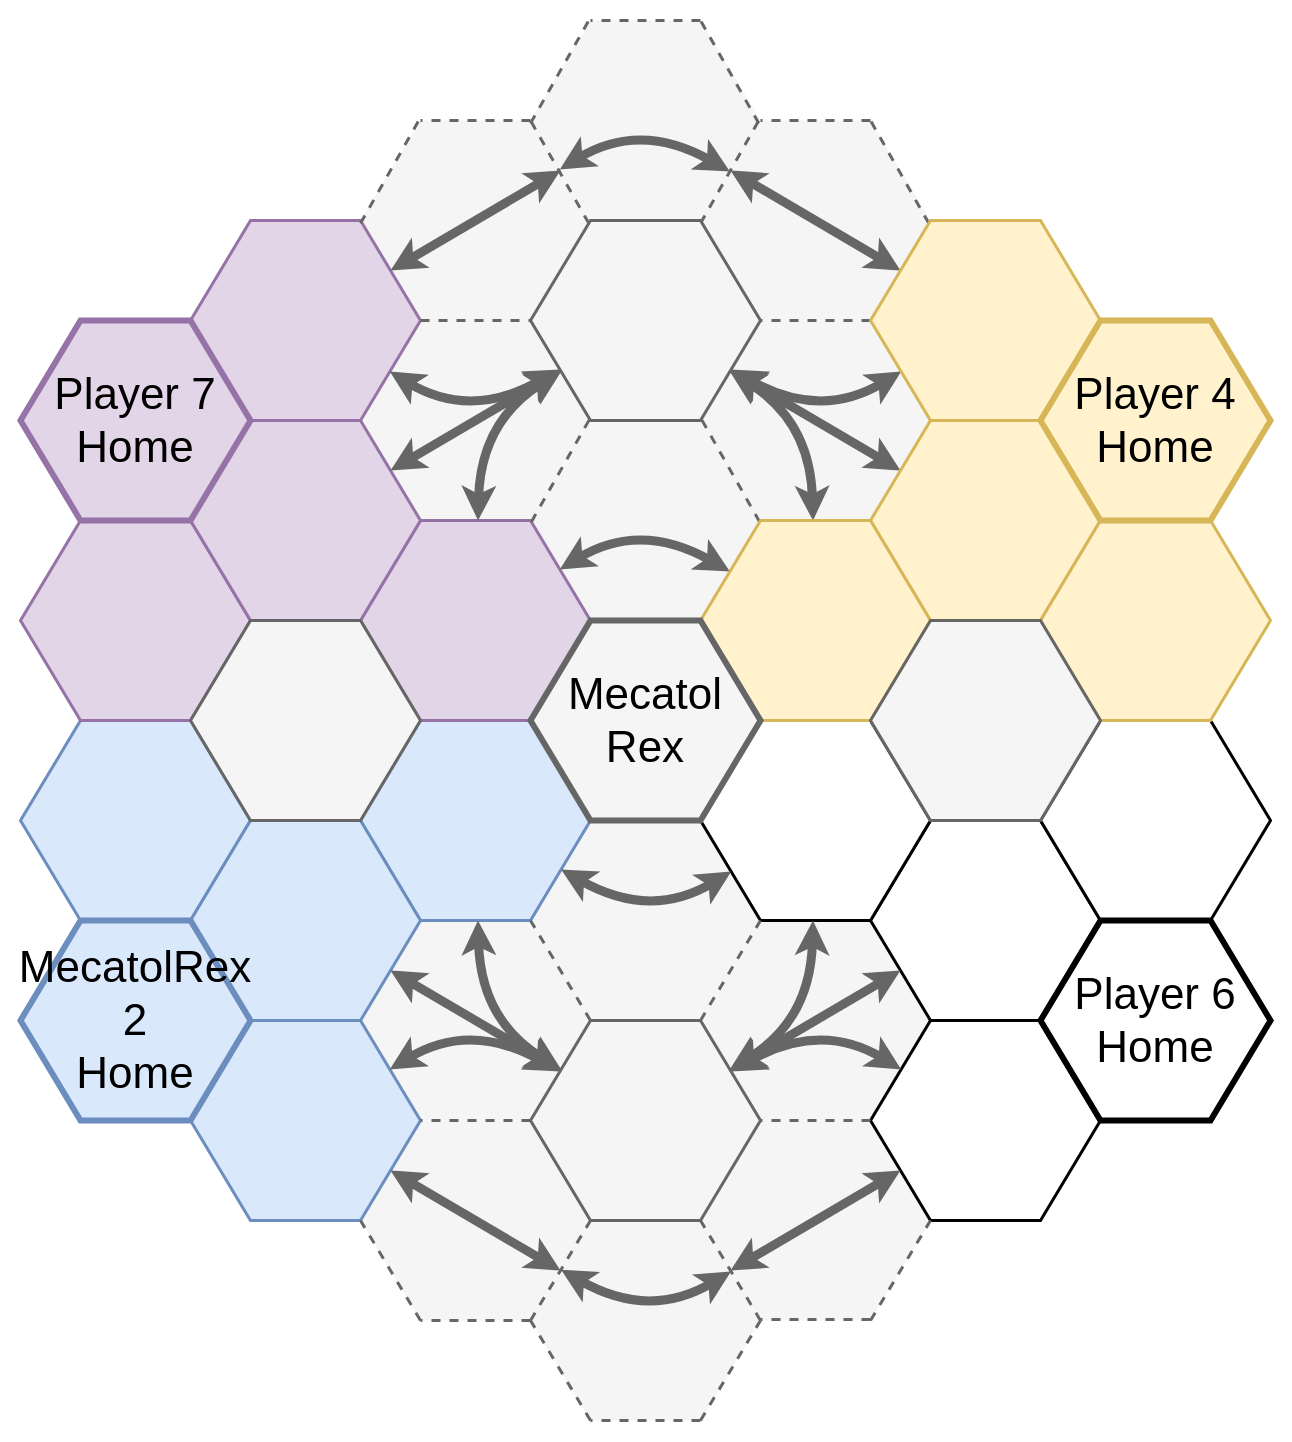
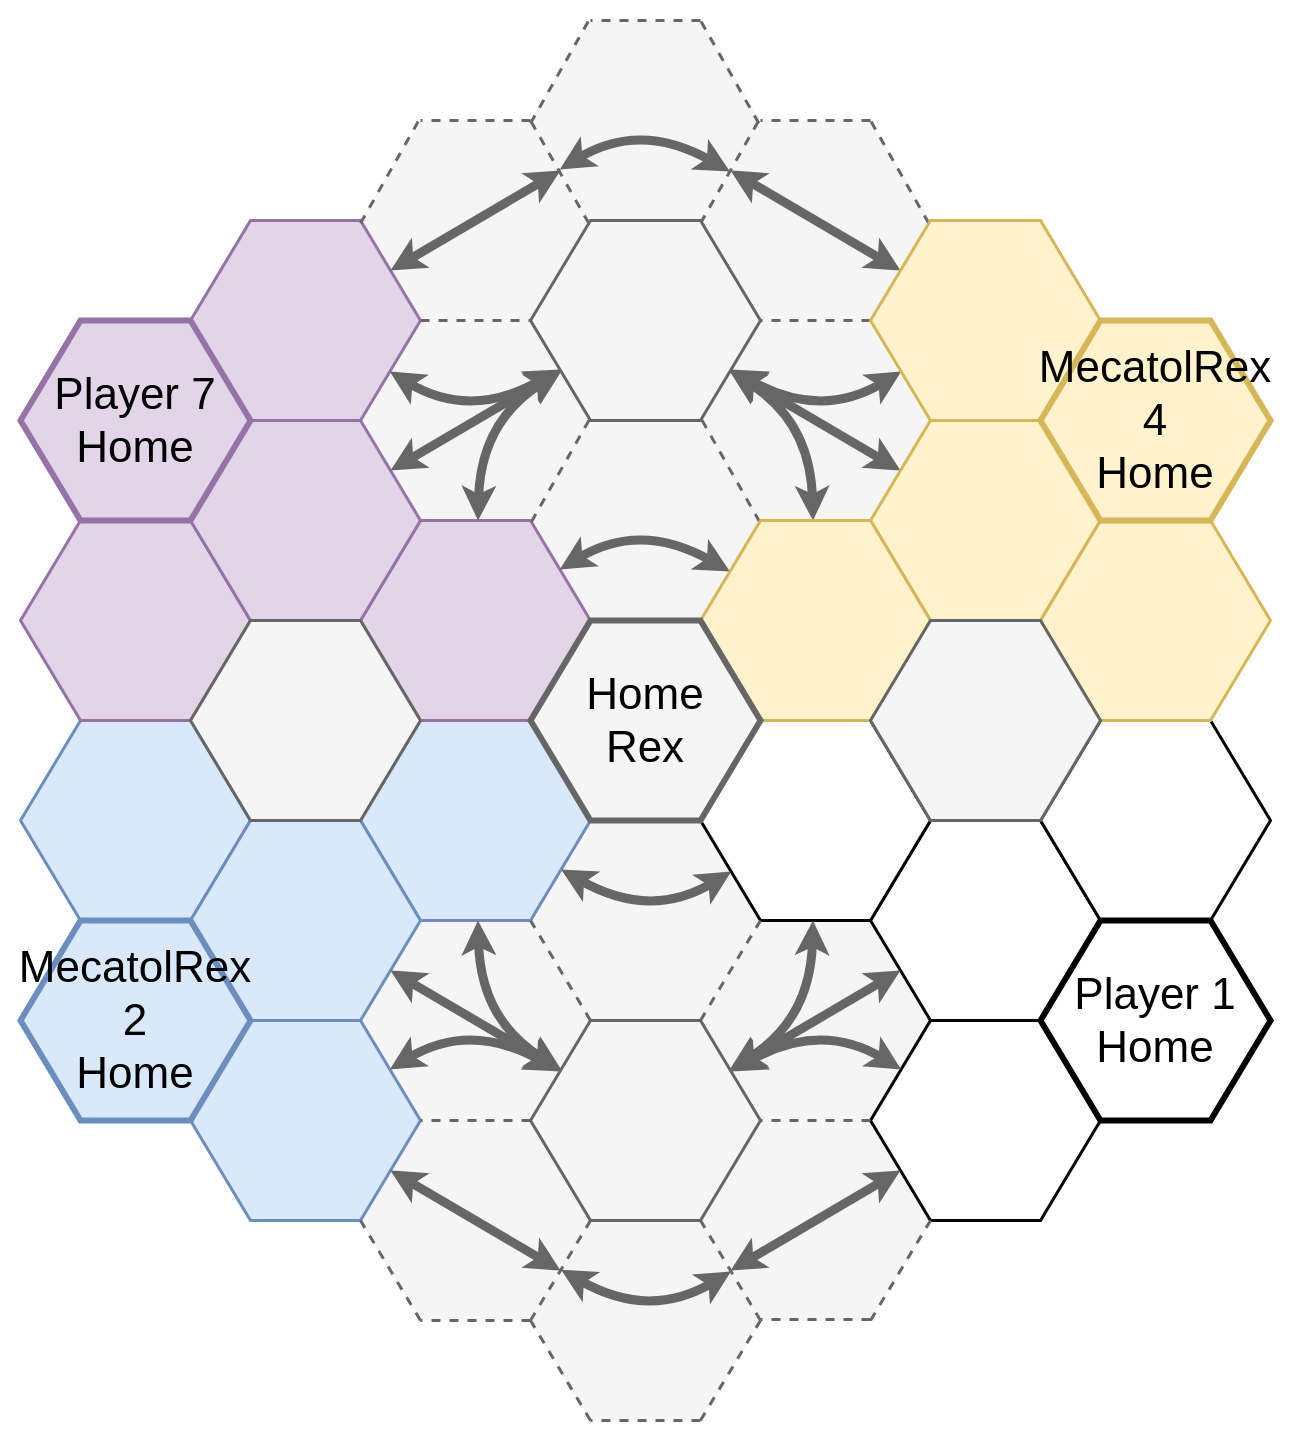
- <mxCell id="79" value="Player 4&lt;br style=&quot;font-size: 44px;&quot;&gt;Home" style="shape=hexagon;perimeter=hexagonPerimeter2;whiteSpace=wrap;html=1;fixedSize=1;size=60;fontSize=44;fontFamily=Helvetica;fillColor=#fff2cc;strokeColor=#d6b656;strokeWidth=6;" parent="1" vertex="1"><mxGeometry x="1040" y="320" width="230" height="200" as="geometry" /></mxCell>
+ <mxCell id="79" value="MecatolRex 4&lt;br style=&quot;font-size: 44px;&quot;&gt;Home" style="shape=hexagon;perimeter=hexagonPerimeter2;whiteSpace=wrap;html=1;fixedSize=1;size=60;fontSize=44;fontFamily=Helvetica;fillColor=#fff2cc;strokeColor=#d6b656;strokeWidth=6;" parent="1" vertex="1"><mxGeometry x="1040" y="320" width="230" height="200" as="geometry" /></mxCell>
- <mxCell id="84" value="Mecatol&lt;br style=&quot;font-size: 44px;&quot;&gt;Rex" style="shape=hexagon;perimeter=hexagonPerimeter2;whiteSpace=wrap;html=1;fixedSize=1;size=60;fontSize=44;fontFamily=Helvetica;strokeWidth=6;strokeColor=#666666;fillColor=#f5f5f5;" parent="1" vertex="1"><mxGeometry x="530" y="620" width="230" height="200" as="geometry" /></mxCell>
+ <mxCell id="84" value="Home&lt;br style=&quot;font-size: 44px;&quot;&gt;Rex" style="shape=hexagon;perimeter=hexagonPerimeter2;whiteSpace=wrap;html=1;fixedSize=1;size=60;fontSize=44;fontFamily=Helvetica;strokeWidth=6;strokeColor=#666666;fillColor=#f5f5f5;" parent="1" vertex="1"><mxGeometry x="530" y="620" width="230" height="200" as="geometry" /></mxCell>
- <mxCell id="46" value="Player 6&lt;br style=&quot;font-size: 44px;&quot;&gt;Home" style="shape=hexagon;perimeter=hexagonPerimeter2;whiteSpace=wrap;html=1;fixedSize=1;size=60;fontSize=44;fontFamily=Helvetica;strokeWidth=6;" parent="1" vertex="1"><mxGeometry x="1040" y="920" width="230" height="200" as="geometry" /></mxCell>
+ <mxCell id="46" value="Player 1&lt;br style=&quot;font-size: 44px;&quot;&gt;Home" style="shape=hexagon;perimeter=hexagonPerimeter2;whiteSpace=wrap;html=1;fixedSize=1;size=60;fontSize=44;fontFamily=Helvetica;strokeWidth=6;" parent="1" vertex="1"><mxGeometry x="1040" y="920" width="230" height="200" as="geometry" /></mxCell>
